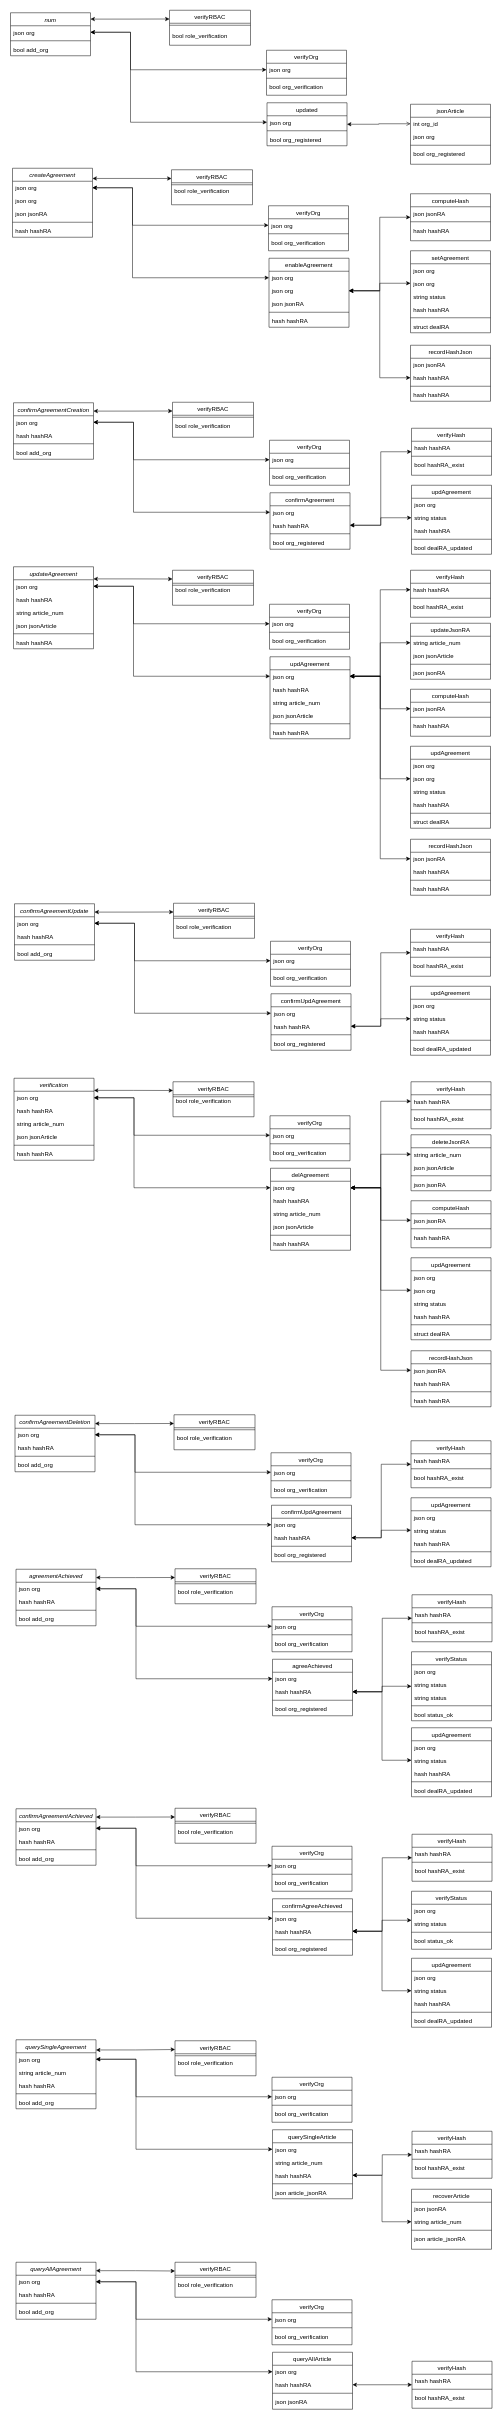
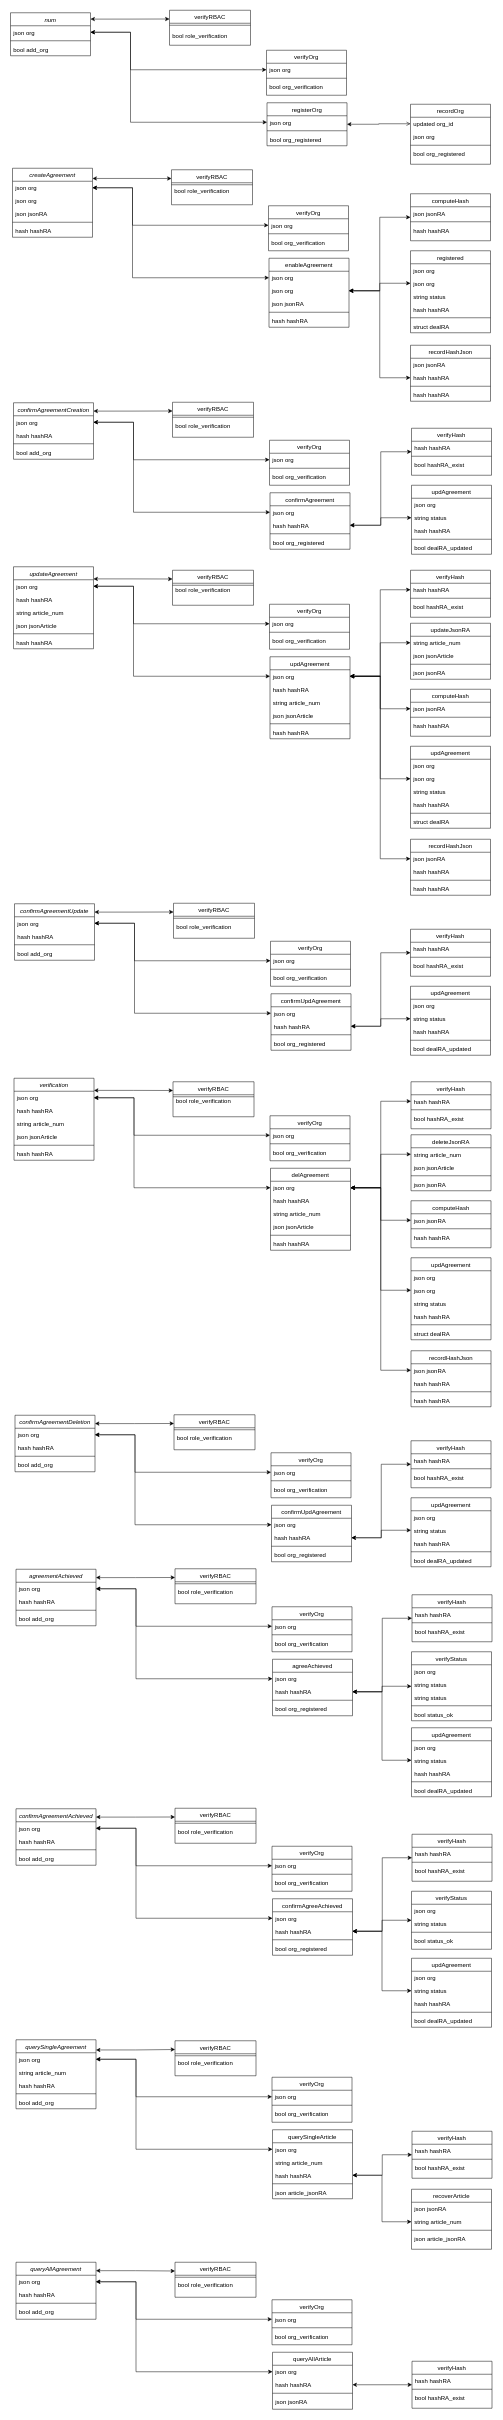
- <mxCell id="15" value="updated" style="swimlane;fontStyle=0;align=center;verticalAlign=top;childLayout=stackLayout;horizontal=1;startSize=26;horizontalStack=0;resizeParent=1;resizeLast=0;collapsible=1;marginBottom=0;rounded=0;shadow=0;strokeWidth=1;" vertex="1" parent="1"><mxGeometry x="533" y="205" width="160" height="86" as="geometry"><mxRectangle x="550" y="140" width="160" height="26" as="alternateBounds" /></mxGeometry></mxCell>
+ <mxCell id="15" value="registerOrg" style="swimlane;fontStyle=0;align=center;verticalAlign=top;childLayout=stackLayout;horizontal=1;startSize=26;horizontalStack=0;resizeParent=1;resizeLast=0;collapsible=1;marginBottom=0;rounded=0;shadow=0;strokeWidth=1;" vertex="1" parent="1"><mxGeometry x="533" y="205" width="160" height="86" as="geometry"><mxRectangle x="550" y="140" width="160" height="26" as="alternateBounds" /></mxGeometry></mxCell>
- <mxCell id="21" value="jsonArticle" style="swimlane;fontStyle=0;align=center;verticalAlign=top;childLayout=stackLayout;horizontal=1;startSize=26;horizontalStack=0;resizeParent=1;resizeLast=0;collapsible=1;marginBottom=0;rounded=0;shadow=0;strokeWidth=1;" vertex="1" parent="1"><mxGeometry x="820" y="208" width="160" height="120" as="geometry"><mxRectangle x="550" y="140" width="160" height="26" as="alternateBounds" /></mxGeometry></mxCell>
+ <mxCell id="21" value="recordOrg" style="swimlane;fontStyle=0;align=center;verticalAlign=top;childLayout=stackLayout;horizontal=1;startSize=26;horizontalStack=0;resizeParent=1;resizeLast=0;collapsible=1;marginBottom=0;rounded=0;shadow=0;strokeWidth=1;" vertex="1" parent="1"><mxGeometry x="820" y="208" width="160" height="120" as="geometry"><mxRectangle x="550" y="140" width="160" height="26" as="alternateBounds" /></mxGeometry></mxCell>
- <mxCell id="22" value="int org_id" style="text;align=left;verticalAlign=top;spacingLeft=4;spacingRight=4;overflow=hidden;rotatable=0;points=[[0,0.5],[1,0.5]];portConstraint=eastwest;" vertex="1" parent="21"><mxGeometry y="26" width="160" height="26" as="geometry" /></mxCell>
+ <mxCell id="22" value="updated org_id" style="text;align=left;verticalAlign=top;spacingLeft=4;spacingRight=4;overflow=hidden;rotatable=0;points=[[0,0.5],[1,0.5]];portConstraint=eastwest;" vertex="1" parent="21"><mxGeometry y="26" width="160" height="26" as="geometry" /></mxCell>
- <mxCell id="53" value="setAgreement" style="swimlane;fontStyle=0;align=center;verticalAlign=top;childLayout=stackLayout;horizontal=1;startSize=26;horizontalStack=0;resizeParent=1;resizeLast=0;collapsible=1;marginBottom=0;rounded=0;shadow=0;strokeWidth=1;" vertex="1" parent="1"><mxGeometry x="820" y="501" width="160" height="164" as="geometry"><mxRectangle x="550" y="140" width="160" height="26" as="alternateBounds" /></mxGeometry></mxCell>
+ <mxCell id="53" value="registered" style="swimlane;fontStyle=0;align=center;verticalAlign=top;childLayout=stackLayout;horizontal=1;startSize=26;horizontalStack=0;resizeParent=1;resizeLast=0;collapsible=1;marginBottom=0;rounded=0;shadow=0;strokeWidth=1;" vertex="1" parent="1"><mxGeometry x="820" y="501" width="160" height="164" as="geometry"><mxRectangle x="550" y="140" width="160" height="26" as="alternateBounds" /></mxGeometry></mxCell>
